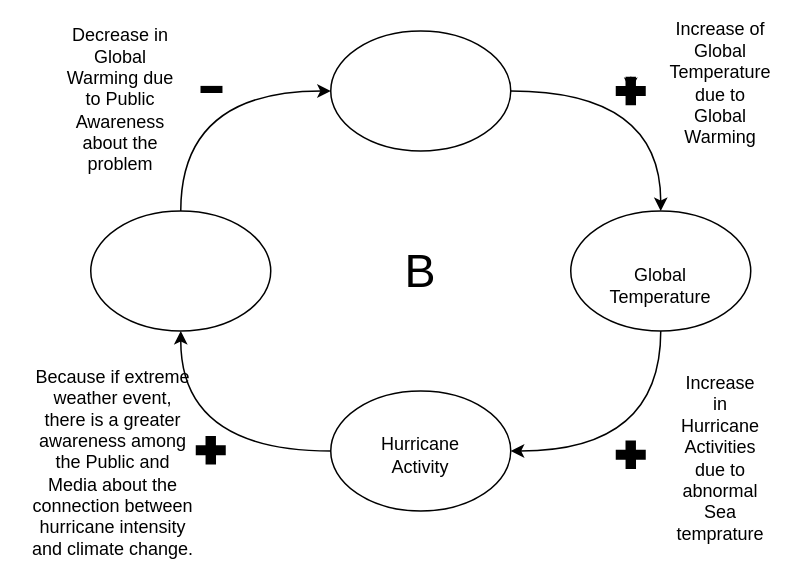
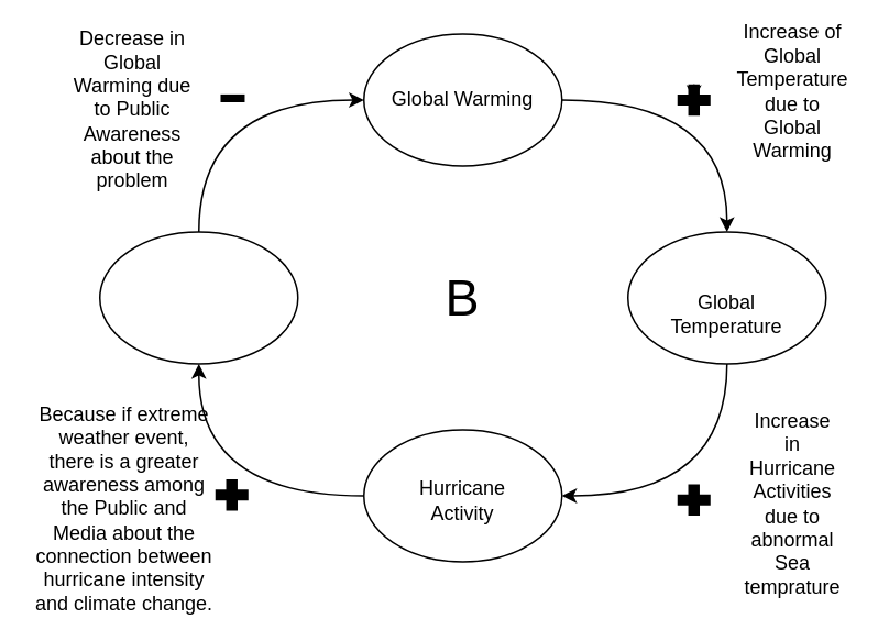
+ <mxCell id="4" value="Global Warming" style="text;html=1;strokeColor=none;fillColor=none;align=center;verticalAlign=middle;whiteSpace=wrap;rounded=0;" vertex="1" parent="1"><mxGeometry x="235" y="32.5" width="90" height="55" as="geometry" /></mxCell>
